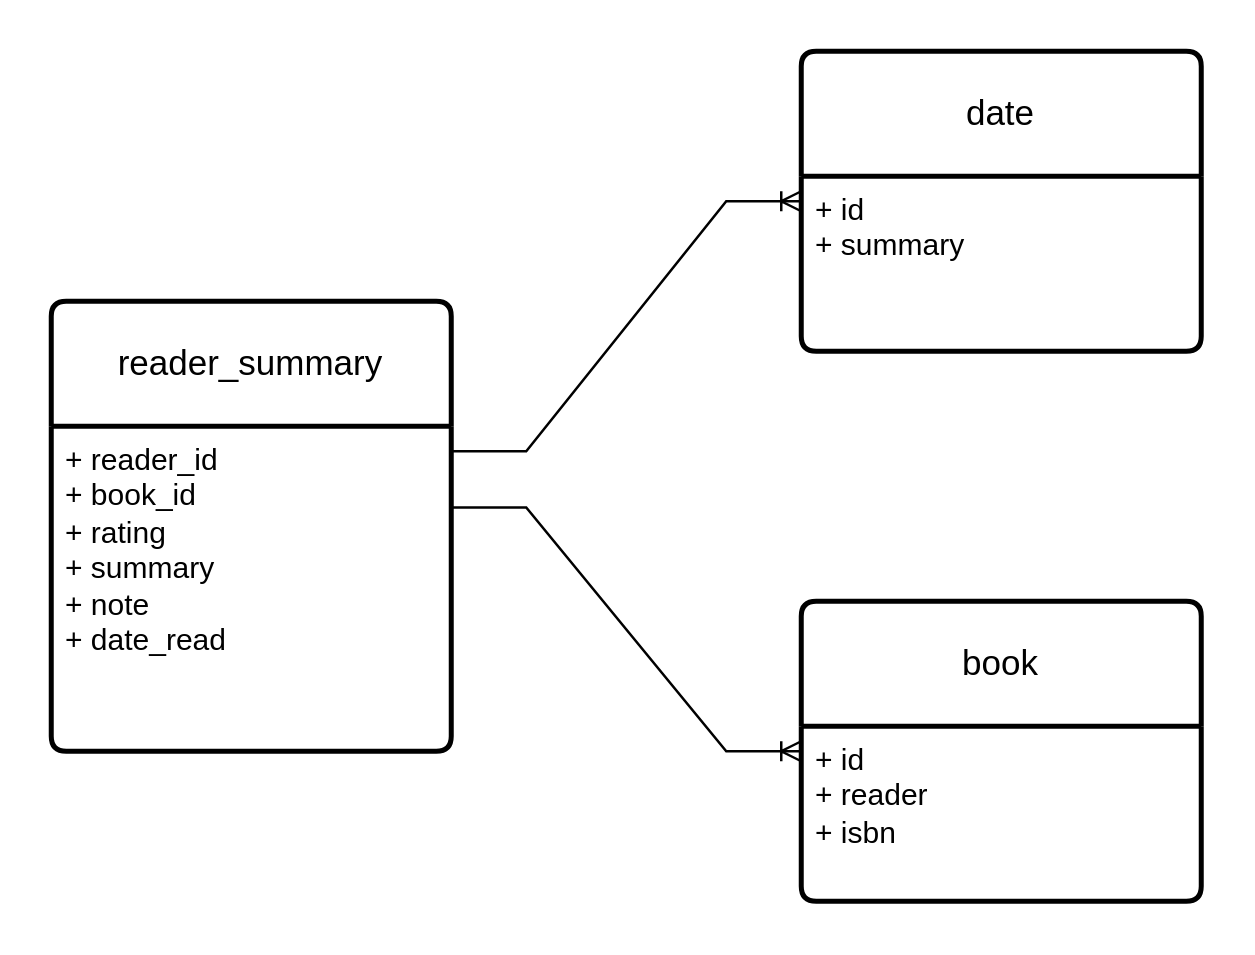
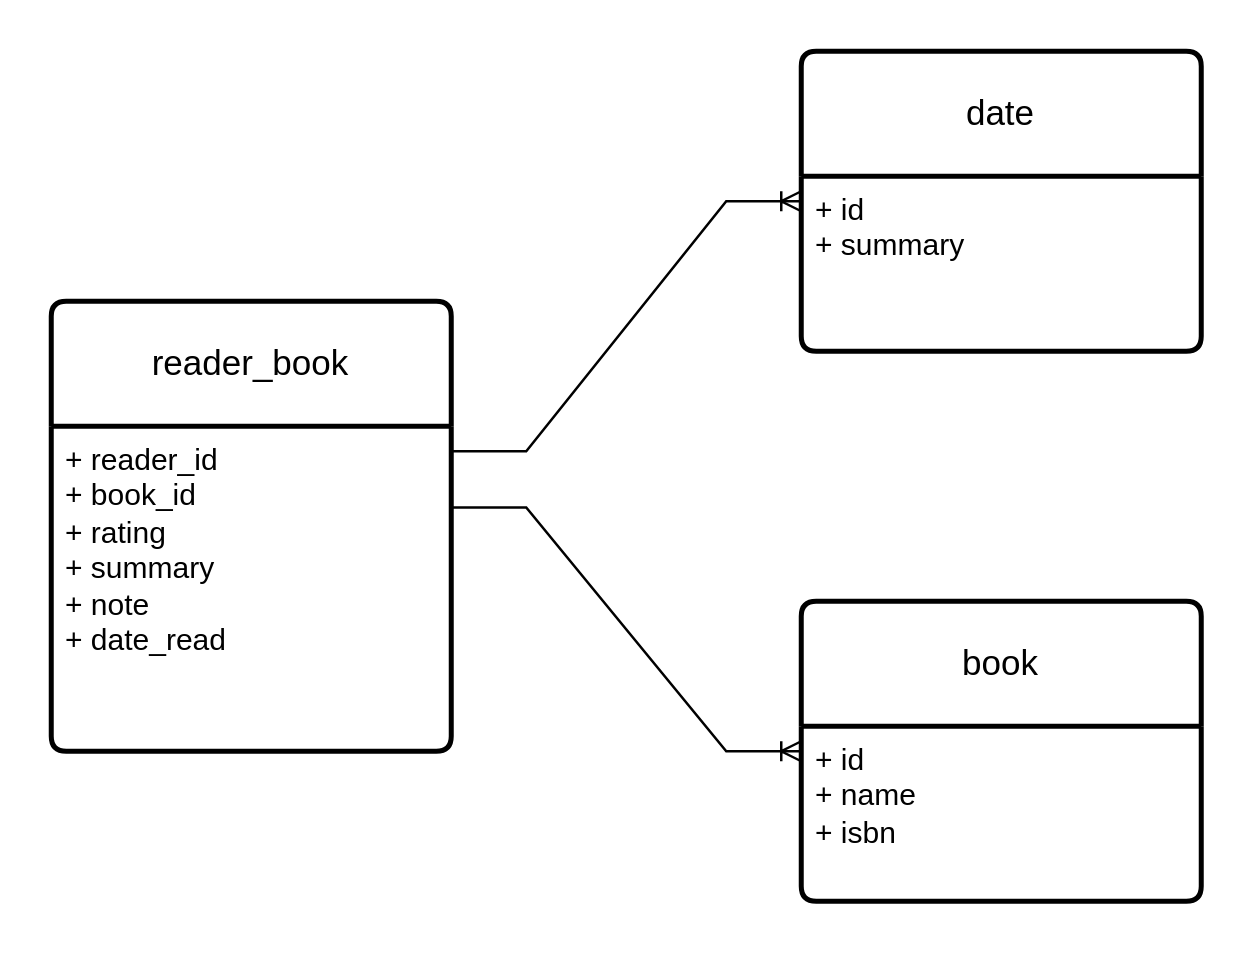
- <mxCell id="6" value="reader_summary" style="swimlane;childLayout=stackLayout;horizontal=1;startSize=50;horizontalStack=0;rounded=1;fontSize=14;fontStyle=0;strokeWidth=2;resizeParent=0;resizeLast=1;shadow=0;dashed=0;align=center;arcSize=4;whiteSpace=wrap;html=1;" parent="1" vertex="1"><mxGeometry x="20" y="120" width="160" height="180" as="geometry"><mxRectangle x="150" y="170" width="120" height="50" as="alternateBounds" /></mxGeometry></mxCell>
+ <mxCell id="6" value="reader_book" style="swimlane;childLayout=stackLayout;horizontal=1;startSize=50;horizontalStack=0;rounded=1;fontSize=14;fontStyle=0;strokeWidth=2;resizeParent=0;resizeLast=1;shadow=0;dashed=0;align=center;arcSize=4;whiteSpace=wrap;html=1;" parent="1" vertex="1"><mxGeometry x="20" y="120" width="160" height="180" as="geometry"><mxRectangle x="150" y="170" width="120" height="50" as="alternateBounds" /></mxGeometry></mxCell>
- <mxCell id="3" value="+ id&lt;br&gt;+ reader&lt;br&gt;+ isbn&amp;nbsp;" style="align=left;strokeColor=none;fillColor=none;spacingLeft=4;fontSize=12;verticalAlign=top;resizable=0;rotatable=0;part=1;html=1;" parent="2" vertex="1"><mxGeometry y="50" width="160" height="70" as="geometry" /></mxCell>
+ <mxCell id="3" value="+ id&lt;br&gt;+ name&lt;br&gt;+ isbn&amp;nbsp;" style="align=left;strokeColor=none;fillColor=none;spacingLeft=4;fontSize=12;verticalAlign=top;resizable=0;rotatable=0;part=1;html=1;" parent="2" vertex="1"><mxGeometry y="50" width="160" height="70" as="geometry" /></mxCell>
